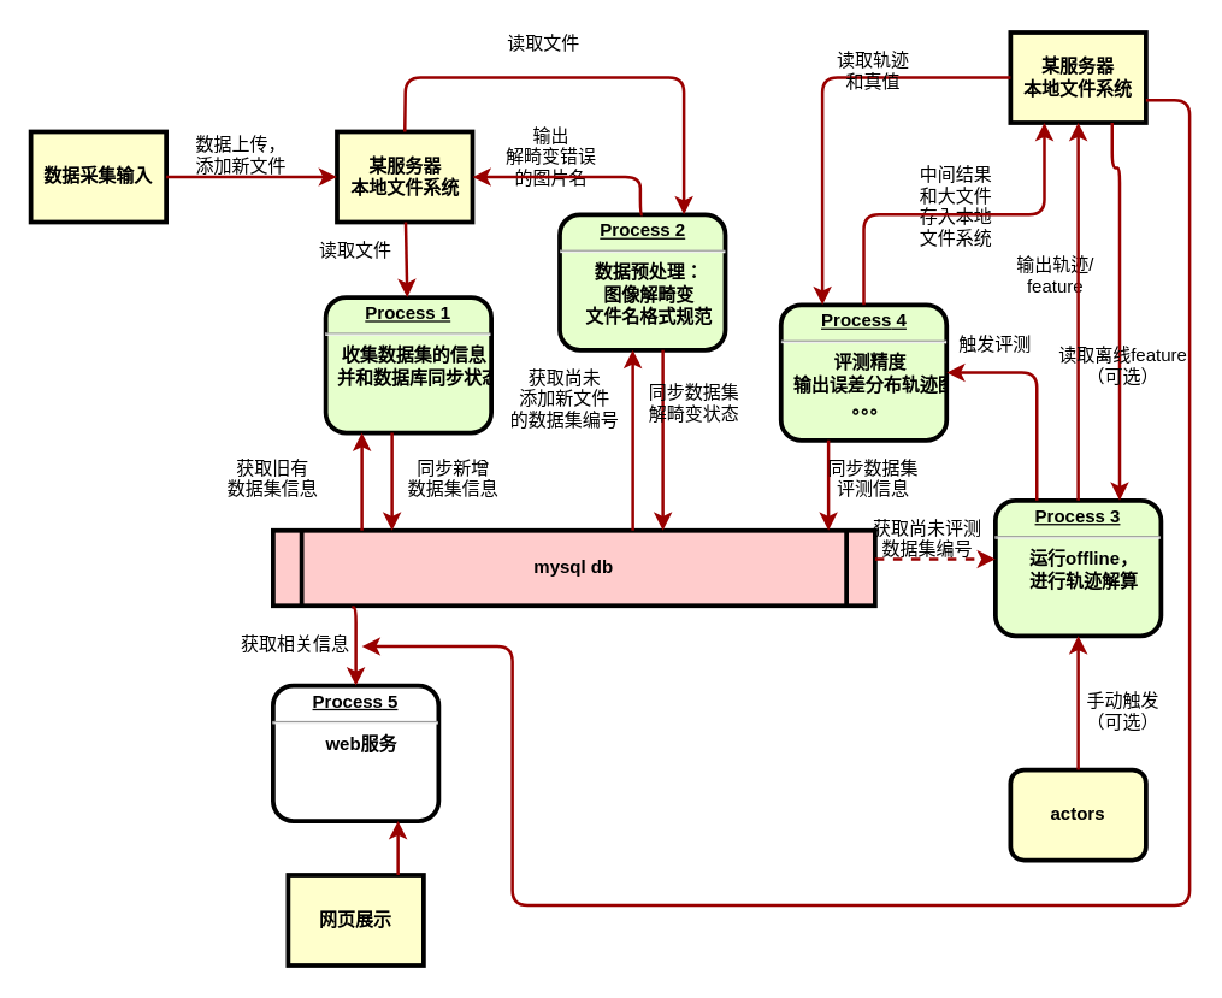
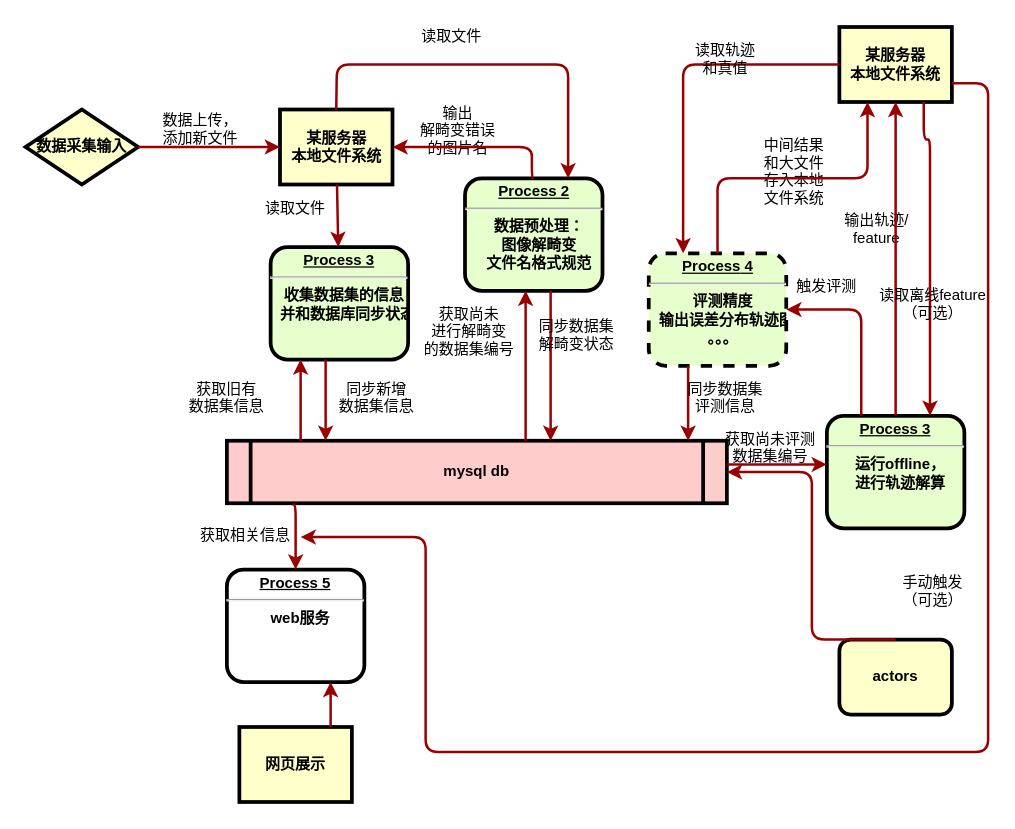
- <mxCell id="4" value="数据采集输入" style="whiteSpace=wrap;align=center;verticalAlign=middle;fontStyle=1;strokeWidth=3;fillColor=#FFFFCC" parent="1" vertex="1"><mxGeometry x="20" y="87" width="90" height="60" as="geometry" /></mxCell>
+ <mxCell id="4" value="数据采集输入" style="rhombus;whiteSpace=wrap;align=center;verticalAlign=middle;fontStyle=1;strokeWidth=3;fillColor=#FFFFCC;" parent="1" vertex="1"><mxGeometry x="20" y="87" width="90" height="60" as="geometry" /></mxCell>
- <mxCell id="2" value="&lt;p style=&quot;margin: 4px 0px 0px ; text-decoration: underline&quot;&gt;&lt;strong&gt;Process 1&lt;br&gt;&lt;/strong&gt;&lt;/p&gt;&lt;hr&gt;&lt;p style=&quot;margin: 0px ; margin-left: 8px&quot;&gt;收集数据集的信息&lt;/p&gt;&lt;p style=&quot;margin: 0px ; margin-left: 8px&quot;&gt;并和数据库同步状态&lt;/p&gt;" style="verticalAlign=middle;align=center;overflow=fill;fontSize=12;fontFamily=Helvetica;html=1;rounded=1;fontStyle=1;strokeWidth=3;fillColor=#E6FFCC" parent="1" vertex="1"><mxGeometry x="216" y="197" width="110" height="90" as="geometry" /></mxCell>
+ <mxCell id="2" value="&lt;p style=&quot;margin: 4px 0px 0px ; text-decoration: underline&quot;&gt;&lt;strong&gt;Process 3&lt;br&gt;&lt;/strong&gt;&lt;/p&gt;&lt;hr&gt;&lt;p style=&quot;margin: 0px ; margin-left: 8px&quot;&gt;收集数据集的信息&lt;/p&gt;&lt;p style=&quot;margin: 0px ; margin-left: 8px&quot;&gt;并和数据库同步状态&lt;/p&gt;" style="verticalAlign=middle;align=center;overflow=fill;fontSize=12;fontFamily=Helvetica;html=1;rounded=1;fontStyle=1;strokeWidth=3;fillColor=#E6FFCC" parent="1" vertex="1"><mxGeometry x="216" y="197" width="110" height="90" as="geometry" /></mxCell>
- <mxCell id="8" value="&lt;p style=&quot;margin: 0px ; margin-top: 4px ; text-align: center ; text-decoration: underline&quot;&gt;&lt;strong&gt;&lt;strong&gt;Process&lt;/strong&gt; 4&lt;br&gt;&lt;/strong&gt;&lt;/p&gt;&lt;hr&gt;&lt;p style=&quot;margin: 0px ; margin-left: 8px&quot;&gt;评测精度&lt;/p&gt;&lt;p style=&quot;margin: 0px ; margin-left: 8px&quot;&gt;输出误差分布轨迹图&lt;/p&gt;&lt;p style=&quot;margin: 0px ; margin-left: 8px&quot;&gt;。。。&lt;/p&gt;" style="verticalAlign=middle;align=center;overflow=fill;fontSize=12;fontFamily=Helvetica;html=1;rounded=1;fontStyle=1;strokeWidth=3;fillColor=#E6FFCC" parent="1" vertex="1"><mxGeometry x="518.5" y="202" width="110" height="90" as="geometry" /></mxCell>
+ <mxCell id="8" value="&lt;p style=&quot;margin: 0px ; margin-top: 4px ; text-align: center ; text-decoration: underline&quot;&gt;&lt;strong&gt;&lt;strong&gt;Process&lt;/strong&gt; 4&lt;br&gt;&lt;/strong&gt;&lt;/p&gt;&lt;hr&gt;&lt;p style=&quot;margin: 0px ; margin-left: 8px&quot;&gt;评测精度&lt;/p&gt;&lt;p style=&quot;margin: 0px ; margin-left: 8px&quot;&gt;输出误差分布轨迹图&lt;/p&gt;&lt;p style=&quot;margin: 0px ; margin-left: 8px&quot;&gt;。。。&lt;/p&gt;" style="verticalAlign=middle;align=center;overflow=fill;fontSize=12;fontFamily=Helvetica;html=1;rounded=1;fontStyle=1;strokeWidth=3;fillColor=#E6FFCC;dashed=1;" parent="1" vertex="1"><mxGeometry x="518.5" y="202" width="110" height="90" as="geometry" /></mxCell>
- <mxCell id="22" value="获取尚未&#10;添加新文件&#10;的数据集编号" style="text;spacingTop=-5;align=center" parent="1" vertex="1"><mxGeometry x="360" y="242" width="30" height="20" as="geometry" /></mxCell>
+ <mxCell id="22" value="获取尚未&#10;进行解畸变&#10;的数据集编号" style="text;spacingTop=-5;align=center" parent="1" vertex="1"><mxGeometry x="360" y="242" width="30" height="20" as="geometry" /></mxCell>
- <mxCell id="34" value="" style="edgeStyle=elbowEdgeStyle;elbow=vertical;strokeColor=#990000;strokeWidth=2;dashed=1;" parent="1" source="5" target="7" edge="1"><mxGeometry width="100" height="100" relative="1" as="geometry"><mxPoint x="480" y="461" as="sourcePoint" /><mxPoint x="580" y="361" as="targetPoint" /><Array as="points"><mxPoint x="630" y="371" /></Array></mxGeometry></mxCell>
+ <mxCell id="34" value="" style="edgeStyle=elbowEdgeStyle;elbow=vertical;strokeColor=#990000;strokeWidth=2" parent="1" source="5" target="7" edge="1"><mxGeometry width="100" height="100" relative="1" as="geometry"><mxPoint x="480" y="461" as="sourcePoint" /><mxPoint x="580" y="361" as="targetPoint" /><Array as="points"><mxPoint x="630" y="371" /></Array></mxGeometry></mxCell>
- <mxCell id="44" value="" style="edgeStyle=elbowEdgeStyle;elbow=horizontal;strokeColor=#990000;strokeWidth=2;exitX=0.5;exitY=0;exitDx=0;exitDy=0;entryX=0.5;entryY=1;entryDx=0;entryDy=0;" edge="1" parent="1" source="43" target="7"><mxGeometry width="100" height="100" relative="1" as="geometry"><mxPoint x="585.294" y="621" as="sourcePoint" /><mxPoint x="746" y="441" as="targetPoint" /></mxGeometry></mxCell>
+ <mxCell id="44" value="" style="edgeStyle=elbowEdgeStyle;elbow=horizontal;strokeColor=#990000;strokeWidth=2;exitX=0.5;exitY=0;exitDx=0;exitDy=0;" edge="1" parent="1" source="43" target="5"><mxGeometry width="100" height="100" relative="1" as="geometry"><mxPoint x="585.294" y="621" as="sourcePoint" /><mxPoint x="746" y="441" as="targetPoint" /></mxGeometry></mxCell>
